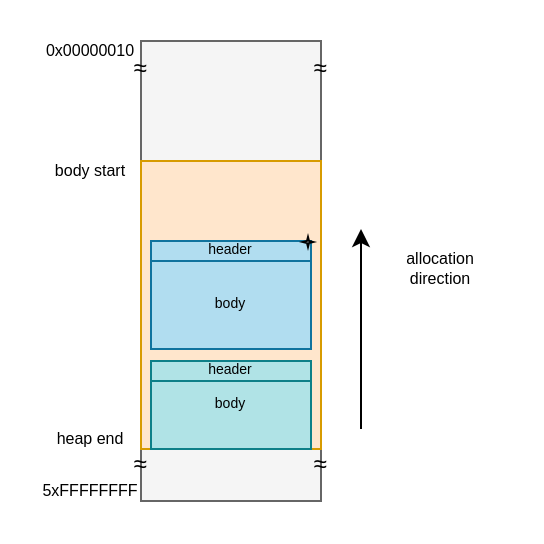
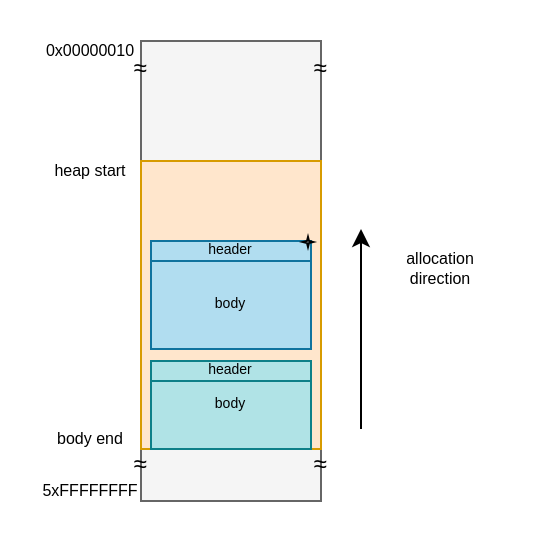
- <mxCell id="7" value="&lt;div&gt;body start&lt;/div&gt;" style="text;html=1;align=center;verticalAlign=middle;whiteSpace=wrap;rounded=0;fontSize=8;" vertex="1" parent="1"><mxGeometry x="20" y="80" width="50" height="10" as="geometry" /></mxCell>
+ <mxCell id="7" value="&lt;div&gt;heap start&lt;/div&gt;" style="text;html=1;align=center;verticalAlign=middle;whiteSpace=wrap;rounded=0;fontSize=8;" vertex="1" parent="1"><mxGeometry x="20" y="80" width="50" height="10" as="geometry" /></mxCell>
- <mxCell id="6" value="heap end" style="text;html=1;align=center;verticalAlign=middle;whiteSpace=wrap;rounded=0;fontSize=8;" vertex="1" parent="1"><mxGeometry x="20" y="214" width="50" height="10" as="geometry" /></mxCell>
+ <mxCell id="6" value="body end" style="text;html=1;align=center;verticalAlign=middle;whiteSpace=wrap;rounded=0;fontSize=8;" vertex="1" parent="1"><mxGeometry x="20" y="214" width="50" height="10" as="geometry" /></mxCell>
